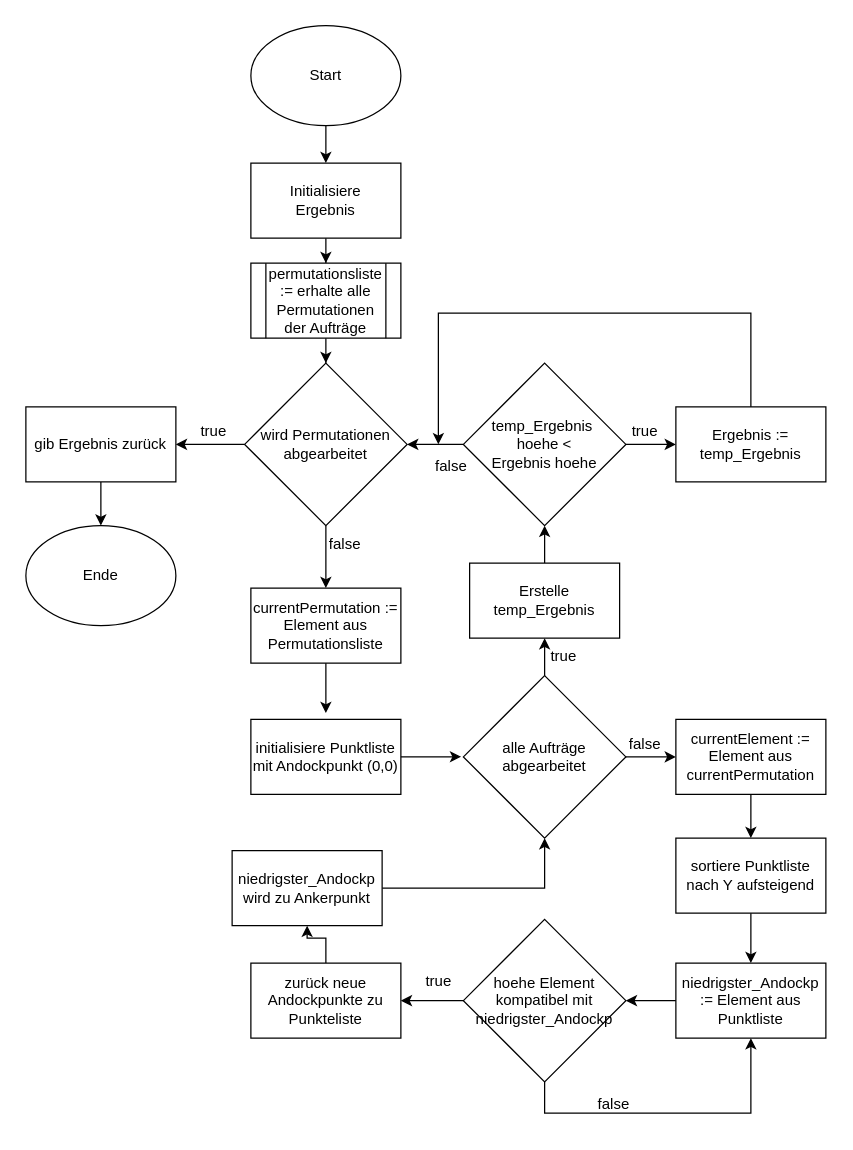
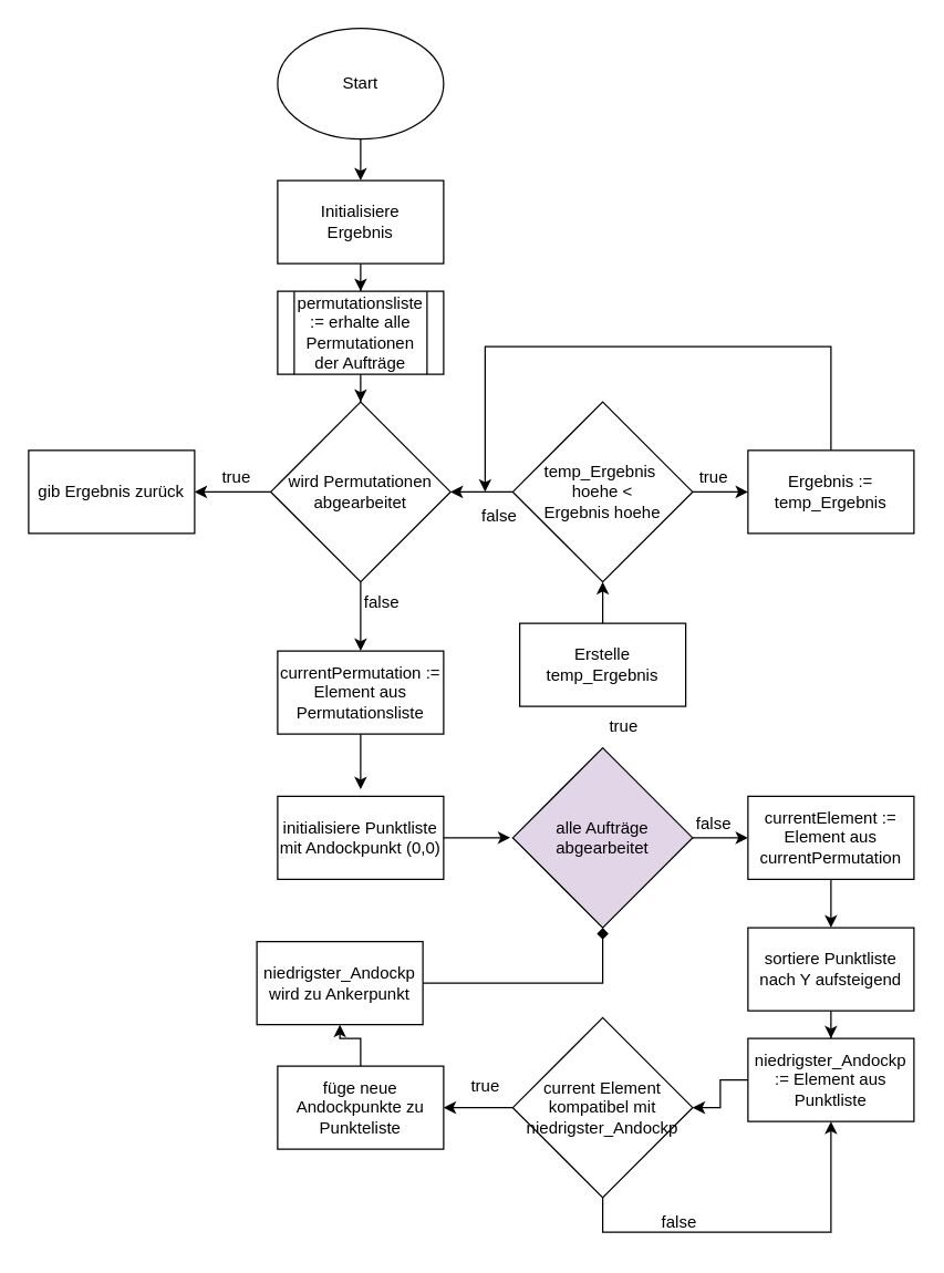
- <mxCell id="10" style="edgeStyle=orthogonalEdgeStyle;rounded=0;orthogonalLoop=1;jettySize=auto;html=1;entryX=0.5;entryY=0;entryDx=0;entryDy=0;" edge="1" parent="1" source="11" target="12"><mxGeometry relative="1" as="geometry" /></mxCell>
- <mxCell id="12" value="Ende" style="ellipse;whiteSpace=wrap;html=1;" vertex="1" parent="1"><mxGeometry x="20" y="420" width="120" height="80" as="geometry" /></mxCell>
- <mxCell id="16" style="edgeStyle=orthogonalEdgeStyle;rounded=0;orthogonalLoop=1;jettySize=auto;html=1;entryX=0.5;entryY=1;entryDx=0;entryDy=0;" edge="1" parent="1" source="17" target="45"><mxGeometry relative="1" as="geometry" /></mxCell>
- <mxCell id="17" value="alle Aufträge abgearbeitet" style="rhombus;whiteSpace=wrap;html=1;" vertex="1" parent="1"><mxGeometry x="370" y="540" width="130" height="130" as="geometry" /></mxCell>
+ <mxCell id="17" value="alle Aufträge abgearbeitet" style="rhombus;whiteSpace=wrap;html=1;fillColor=#e1d5e7;" vertex="1" parent="1"><mxGeometry x="370" y="540" width="130" height="130" as="geometry" /></mxCell>
- <mxCell id="42" style="edgeStyle=orthogonalEdgeStyle;rounded=0;orthogonalLoop=1;jettySize=auto;html=1;entryX=0.5;entryY=1;entryDx=0;entryDy=0;" edge="1" parent="1" source="43" target="17"><mxGeometry relative="1" as="geometry" /></mxCell>
+ <mxCell id="42" style="edgeStyle=orthogonalEdgeStyle;rounded=0;orthogonalLoop=1;jettySize=auto;html=1;entryX=0.5;entryY=1;entryDx=0;entryDy=0;endArrow=diamond;" edge="1" parent="1" source="43" target="17"><mxGeometry relative="1" as="geometry" /></mxCell>
- <mxCell id="41" value="zurück neue Andockpunkte zu Punkteliste" style="whiteSpace=wrap;html=1;" vertex="1" parent="1"><mxGeometry x="200" y="770" width="120" height="60" as="geometry" /></mxCell>
+ <mxCell id="41" value="füge neue Andockpunkte zu Punkteliste" style="whiteSpace=wrap;html=1;" vertex="1" parent="1"><mxGeometry x="200" y="770" width="120" height="60" as="geometry" /></mxCell>
- <mxCell id="25" value="hoehe Element kompatibel mit niedrigster_Andockp" style="rhombus;whiteSpace=wrap;html=1;" vertex="1" parent="1"><mxGeometry x="370" y="735" width="130" height="130" as="geometry" /></mxCell>
+ <mxCell id="25" value="current Element kompatibel mit niedrigster_Andockp" style="rhombus;whiteSpace=wrap;html=1;" vertex="1" parent="1"><mxGeometry x="370" y="735" width="130" height="130" as="geometry" /></mxCell>
- <mxCell id="22" value="niedrigster_Andockp := Element aus Punktliste" style="rounded=0;whiteSpace=wrap;html=1;" vertex="1" parent="1"><mxGeometry x="540" y="770" width="120" height="60" as="geometry" /></mxCell>
+ <mxCell id="22" value="niedrigster_Andockp := Element aus Punktliste" style="rounded=0;whiteSpace=wrap;html=1;" vertex="1" parent="1"><mxGeometry x="540" y="750" width="120" height="60" as="geometry" /></mxCell>
